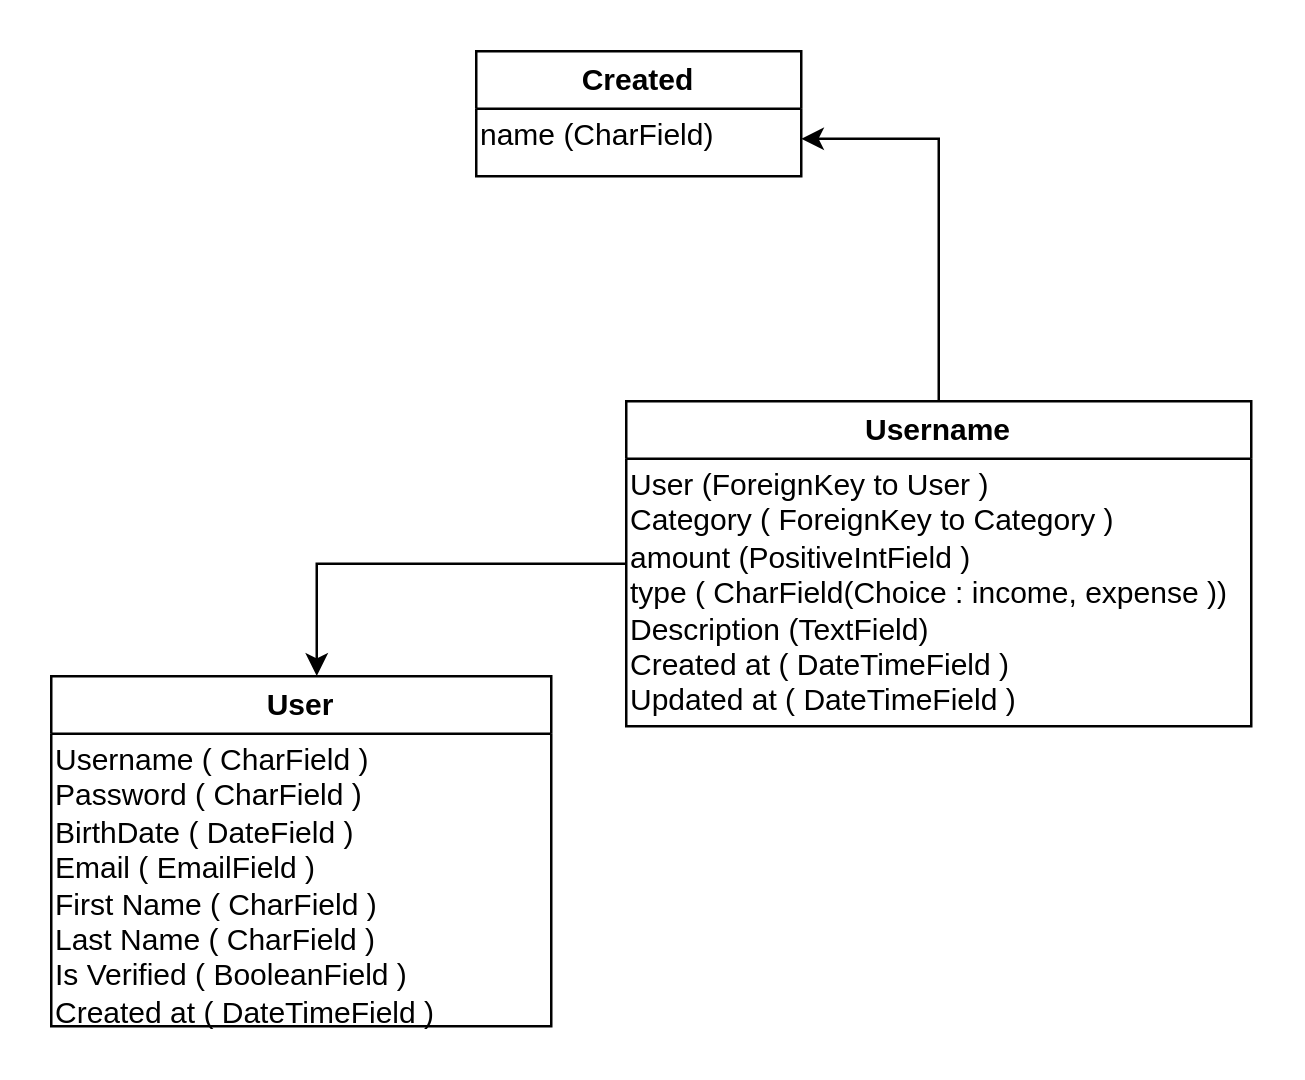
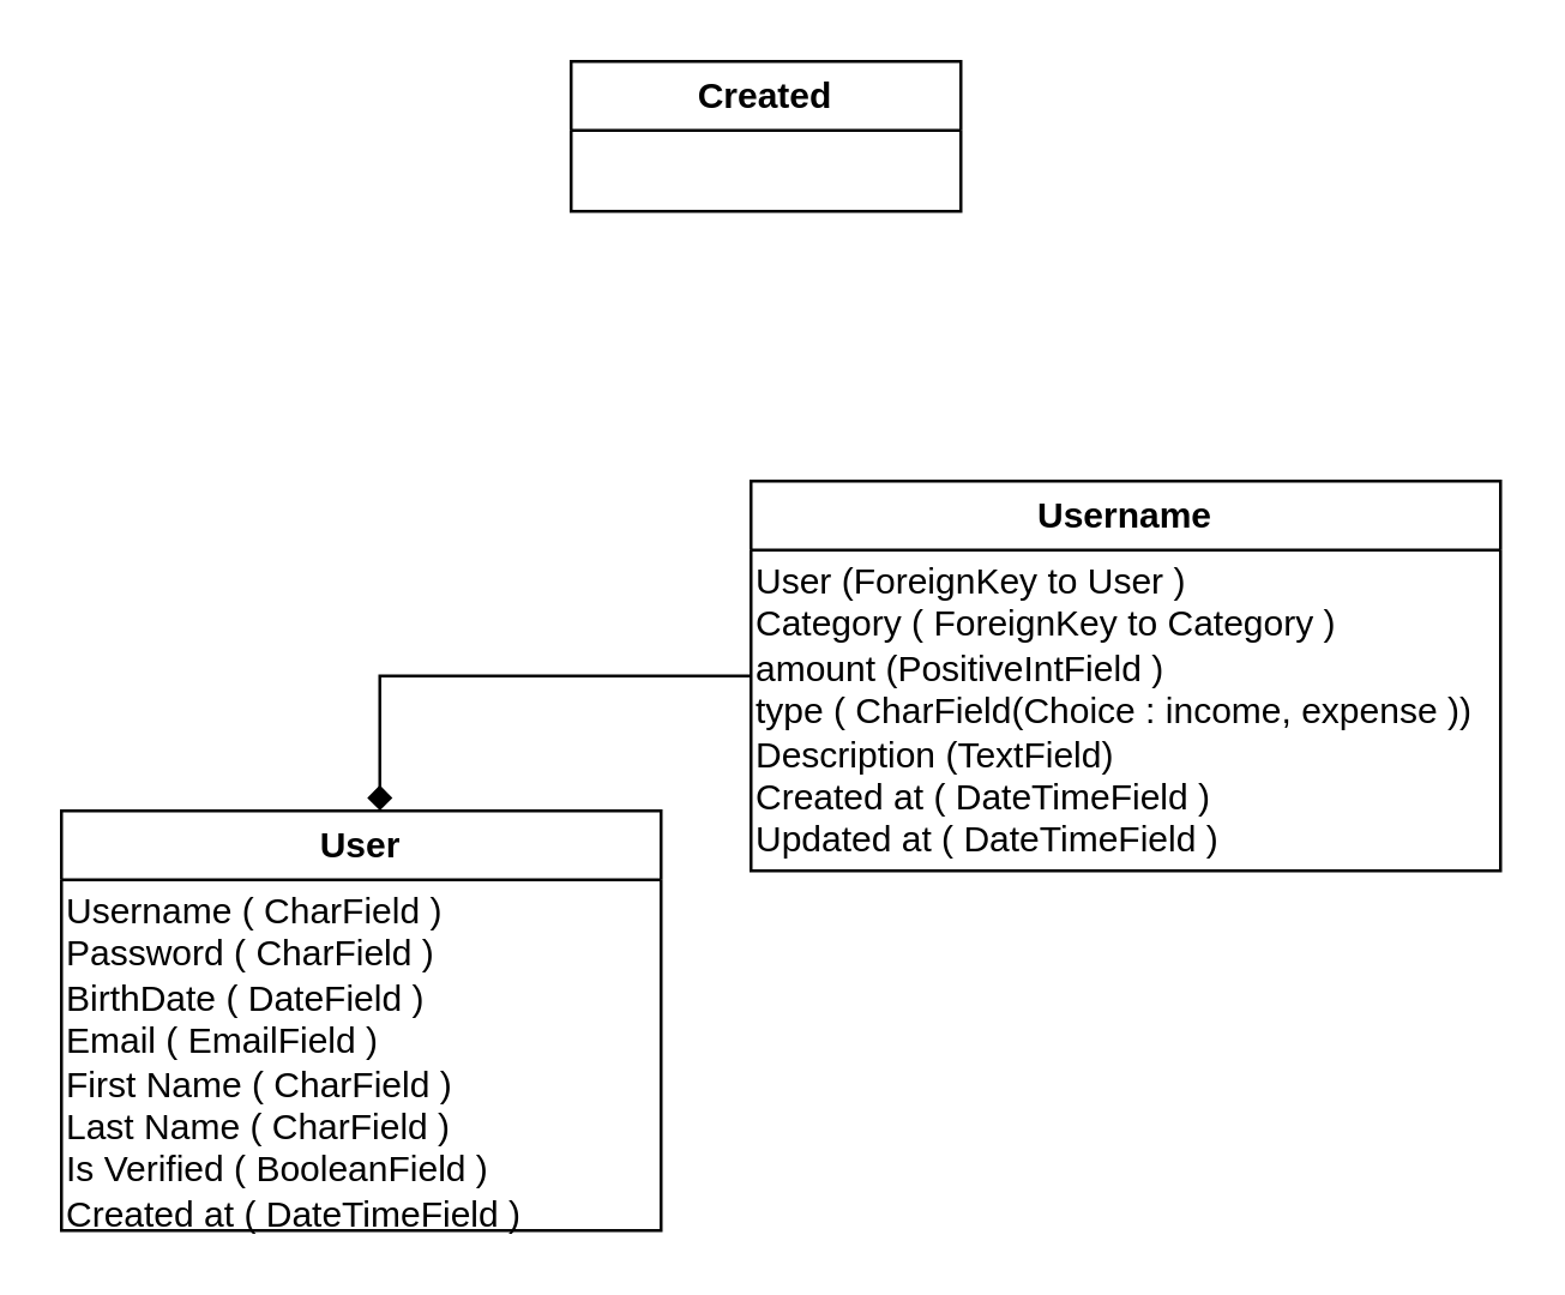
- <mxCell id="9" value="name (CharField)" style="text;html=1;whiteSpace=wrap;overflow=hidden;rounded=0;" parent="8" vertex="1"><mxGeometry y="20" width="130" height="30" as="geometry" /></mxCell>
- <mxCell id="4" style="edgeStyle=orthogonalEdgeStyle;rounded=0;orthogonalLoop=1;jettySize=auto;html=1;entryX=1;entryY=0.5;entryDx=0;entryDy=0;" parent="1" source="5" target="9" edge="1"><mxGeometry relative="1" as="geometry"><Array as="points"><mxPoint x="375" y="55" /></Array></mxGeometry></mxCell>
- <mxCell id="7" style="edgeStyle=orthogonalEdgeStyle;rounded=0;orthogonalLoop=1;jettySize=auto;html=1;entryX=0.531;entryY=-0.001;entryDx=0;entryDy=0;entryPerimeter=0;" parent="1" source="5" target="2" edge="1"><mxGeometry relative="1" as="geometry" /></mxCell>
+ <mxCell id="7" style="edgeStyle=orthogonalEdgeStyle;rounded=0;orthogonalLoop=1;jettySize=auto;html=1;entryX=0.531;entryY=-0.001;entryDx=0;entryDy=0;entryPerimeter=0;endArrow=diamond;" parent="1" source="5" target="2" edge="1"><mxGeometry relative="1" as="geometry" /></mxCell>
